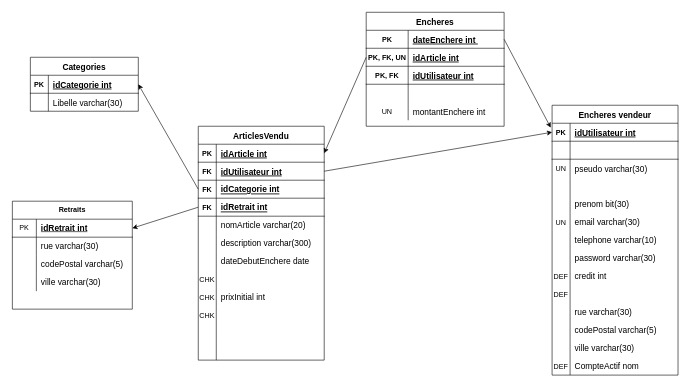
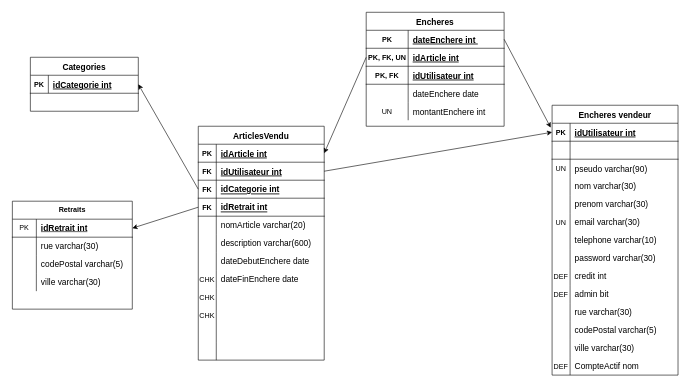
+ <mxCell id="100" value="dateEnchere date" style="shape=partialRectangle;connectable=0;fillColor=none;top=0;left=0;bottom=0;right=0;align=left;spacingLeft=6;overflow=hidden;fontSize=14;" parent="98" vertex="1"><mxGeometry x="70" width="160" height="30" as="geometry" /></mxCell>
- <mxCell id="8" value="Libelle varchar(30)" style="shape=partialRectangle;connectable=0;fillColor=none;top=0;left=0;bottom=0;right=0;align=left;spacingLeft=6;overflow=hidden;fontSize=14;" parent="6" vertex="1"><mxGeometry x="30" width="150" height="30" as="geometry" /></mxCell>
- <mxCell id="18" value="pseudo varchar(30)" style="shape=partialRectangle;connectable=0;fillColor=none;top=0;left=0;bottom=0;right=0;align=left;spacingLeft=6;overflow=hidden;fontSize=14;" parent="16" vertex="1"><mxGeometry x="30" width="180" height="30" as="geometry" /></mxCell>
+ <mxCell id="18" value="pseudo varchar(90)" style="shape=partialRectangle;connectable=0;fillColor=none;top=0;left=0;bottom=0;right=0;align=left;spacingLeft=6;overflow=hidden;fontSize=14;" parent="16" vertex="1"><mxGeometry x="30" width="180" height="30" as="geometry" /></mxCell>
+ <mxCell id="21" value="nom varchar(30)" style="shape=partialRectangle;connectable=0;fillColor=none;top=0;left=0;bottom=0;right=0;align=left;spacingLeft=6;overflow=hidden;fontSize=14;" parent="19" vertex="1"><mxGeometry x="30" width="180" height="30" as="geometry" /></mxCell>
- <mxCell id="24" value="prenom bit(30)" style="shape=partialRectangle;connectable=0;fillColor=none;top=0;left=0;bottom=0;right=0;align=left;spacingLeft=6;overflow=hidden;fontSize=14;" parent="22" vertex="1"><mxGeometry x="30" width="180" height="30" as="geometry" /></mxCell>
+ <mxCell id="24" value="prenom varchar(30)" style="shape=partialRectangle;connectable=0;fillColor=none;top=0;left=0;bottom=0;right=0;align=left;spacingLeft=6;overflow=hidden;fontSize=14;" parent="22" vertex="1"><mxGeometry x="30" width="180" height="30" as="geometry" /></mxCell>
- <mxCell id="70" value="description varchar(300)" style="shape=partialRectangle;connectable=0;fillColor=none;top=0;left=0;bottom=0;right=0;align=left;spacingLeft=6;overflow=hidden;fontSize=14;" parent="68" vertex="1"><mxGeometry x="30" width="180" height="30" as="geometry" /></mxCell>
+ <mxCell id="70" value="description varchar(600)" style="shape=partialRectangle;connectable=0;fillColor=none;top=0;left=0;bottom=0;right=0;align=left;spacingLeft=6;overflow=hidden;fontSize=14;" parent="68" vertex="1"><mxGeometry x="30" width="180" height="30" as="geometry" /></mxCell>
+ <mxCell id="76" value="dateFinEnchere date" style="shape=partialRectangle;connectable=0;fillColor=none;top=0;left=0;bottom=0;right=0;align=left;spacingLeft=6;overflow=hidden;fontSize=14;" parent="74" vertex="1"><mxGeometry x="30" width="180" height="30" as="geometry" /></mxCell>
+ <mxCell id="39" value="admin bit" style="shape=partialRectangle;connectable=0;fillColor=none;top=0;left=0;bottom=0;right=0;align=left;spacingLeft=6;overflow=hidden;fontSize=14;" parent="37" vertex="1"><mxGeometry x="30" width="180" height="30" as="geometry" /></mxCell>
- <mxCell id="79" value="prixInitial int " style="shape=partialRectangle;connectable=0;fillColor=none;top=0;left=0;bottom=0;right=0;align=left;spacingLeft=6;overflow=hidden;fontSize=14;" parent="77" vertex="1"><mxGeometry x="30" width="180" height="30" as="geometry" /></mxCell>
